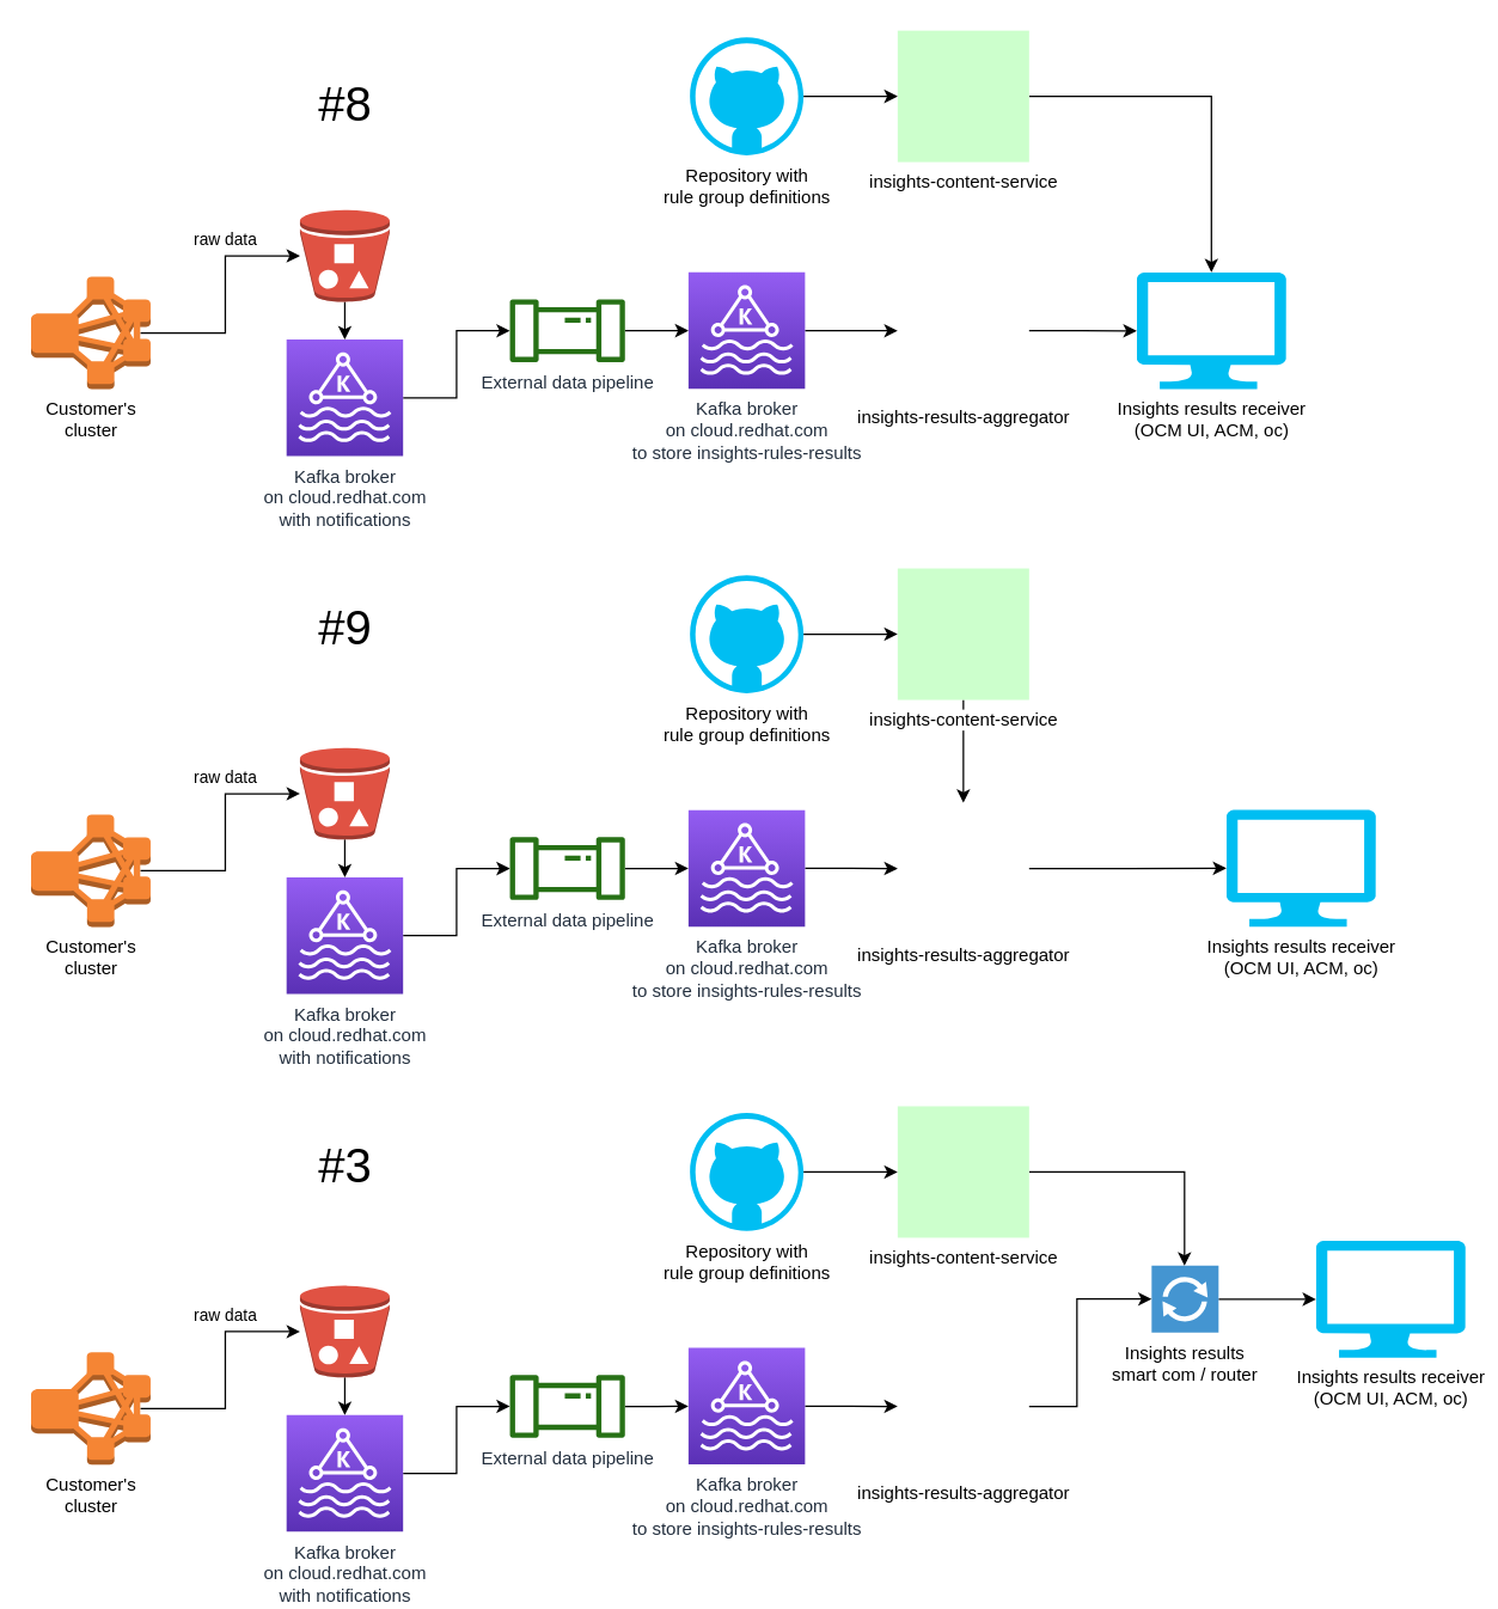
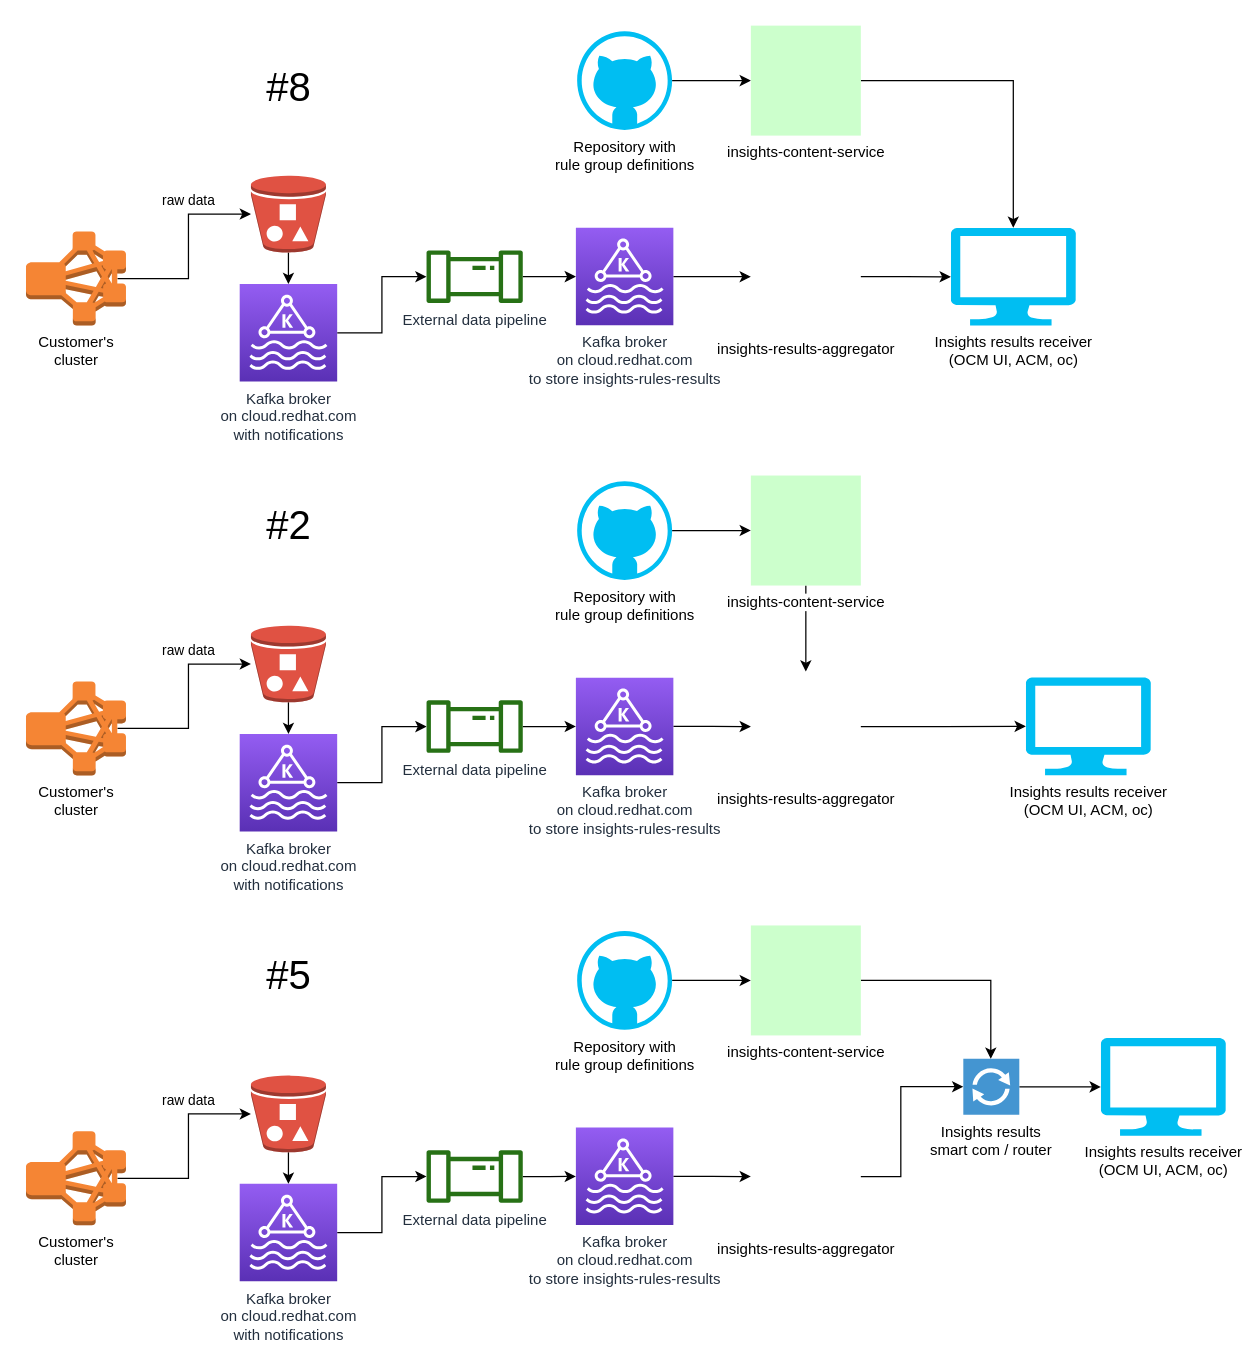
- <mxCell id="39" value="&lt;div&gt;#9&lt;/div&gt;" style="text;html=1;align=center;verticalAlign=middle;resizable=0;points=[];autosize=1;fontSize=32;" vertex="1" parent="1"><mxGeometry x="205" y="400" width="50" height="40" as="geometry" /></mxCell>
+ <mxCell id="39" value="&lt;div&gt;#2&lt;/div&gt;" style="text;html=1;align=center;verticalAlign=middle;resizable=0;points=[];autosize=1;fontSize=32;" vertex="1" parent="1"><mxGeometry x="205" y="400" width="50" height="40" as="geometry" /></mxCell>
- <mxCell id="57" value="&lt;div&gt;#3&lt;/div&gt;" style="text;html=1;align=center;verticalAlign=middle;resizable=0;points=[];autosize=1;fontSize=32;" vertex="1" parent="1"><mxGeometry x="205" y="760" width="50" height="40" as="geometry" /></mxCell>
+ <mxCell id="57" value="&lt;div&gt;#5&lt;/div&gt;" style="text;html=1;align=center;verticalAlign=middle;resizable=0;points=[];autosize=1;fontSize=32;" vertex="1" parent="1"><mxGeometry x="205" y="760" width="50" height="40" as="geometry" /></mxCell>
